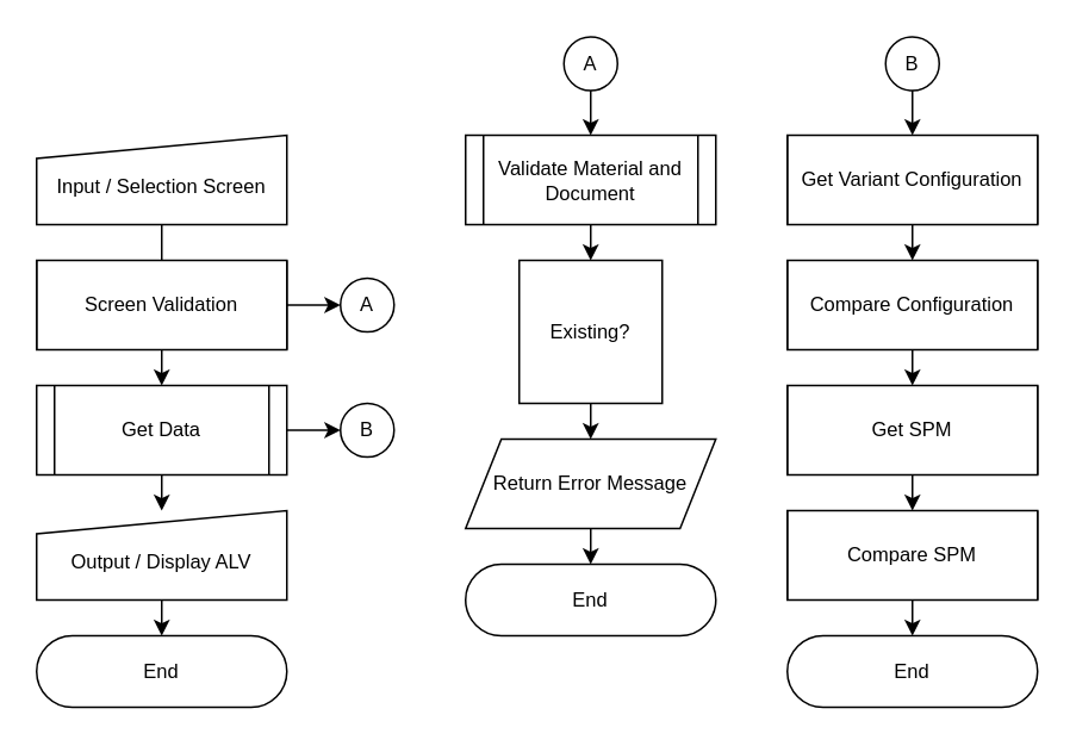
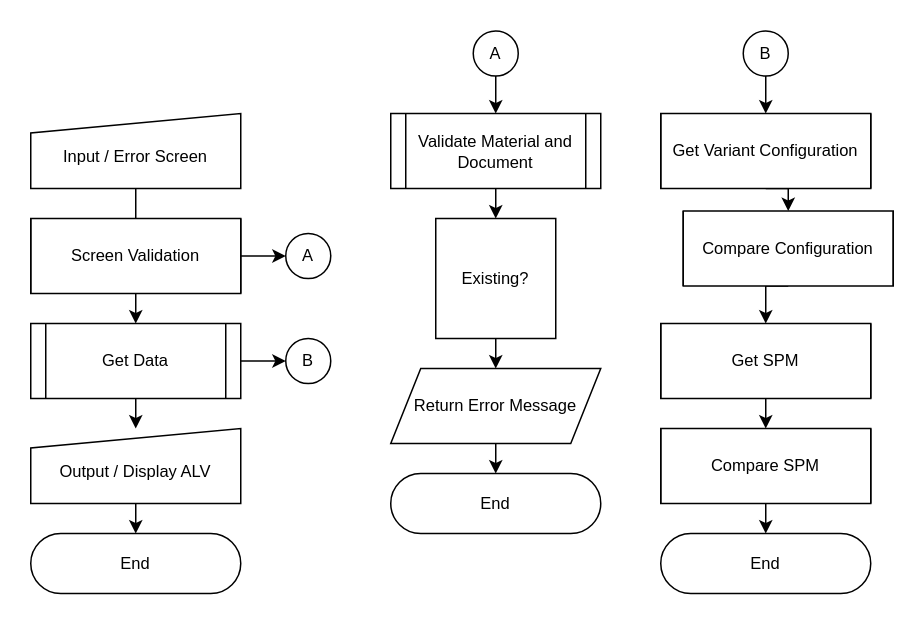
- <mxCell id="3" value="Input / Selection Screen" style="shape=manualInput;whiteSpace=wrap;html=1;fontSize=11;size=13;spacingTop=7;" vertex="1" parent="1"><mxGeometry x="20" y="75" width="140" height="50" as="geometry" /></mxCell>
+ <mxCell id="3" value="Input / Error Screen" style="shape=manualInput;whiteSpace=wrap;html=1;fontSize=11;size=13;spacingTop=7;" vertex="1" parent="1"><mxGeometry x="20" y="75" width="140" height="50" as="geometry" /></mxCell>
- <mxCell id="29" value="Compare Configuration" style="shape=process;whiteSpace=wrap;html=1;backgroundOutline=1;fontSize=11;size=0;" vertex="1" parent="1"><mxGeometry x="440" y="145" width="140" height="50" as="geometry" /></mxCell>
+ <mxCell id="29" value="Compare Configuration" style="shape=process;whiteSpace=wrap;html=1;backgroundOutline=1;fontSize=11;size=0;" vertex="1" parent="1"><mxGeometry x="455" y="140" width="140" height="50" as="geometry" /></mxCell>
